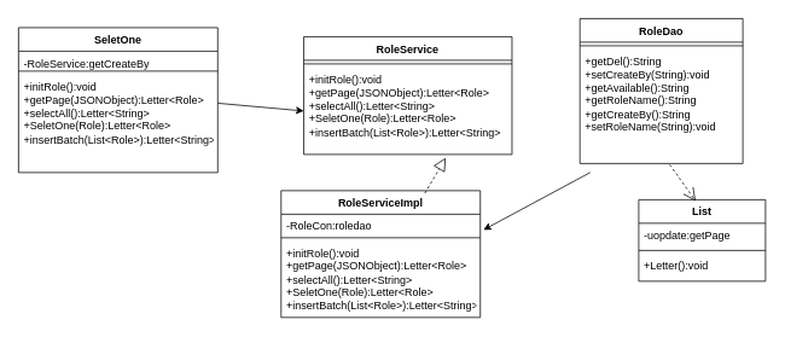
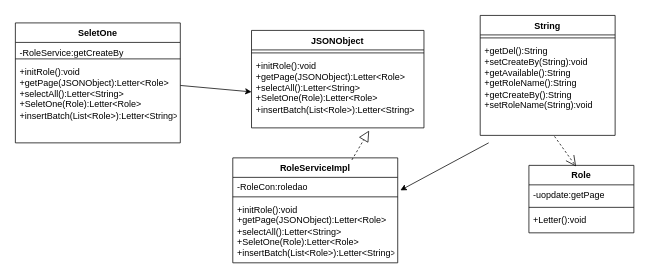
- <mxCell id="13" value="RoleDao" style="swimlane;fontStyle=1;align=center;verticalAlign=top;childLayout=stackLayout;horizontal=1;startSize=26;horizontalStack=0;resizeParent=1;resizeParentMax=0;resizeLast=0;collapsible=1;marginBottom=0;whiteSpace=wrap;html=1;" parent="1" vertex="1"><mxGeometry x="640" y="20" width="180" height="160" as="geometry" /></mxCell>
+ <mxCell id="13" value="String" style="swimlane;fontStyle=1;align=center;verticalAlign=top;childLayout=stackLayout;horizontal=1;startSize=26;horizontalStack=0;resizeParent=1;resizeParentMax=0;resizeLast=0;collapsible=1;marginBottom=0;whiteSpace=wrap;html=1;" parent="1" vertex="1"><mxGeometry x="640" y="20" width="180" height="160" as="geometry" /></mxCell>
- <mxCell id="2" value="RoleService" style="swimlane;fontStyle=1;align=center;verticalAlign=top;childLayout=stackLayout;horizontal=1;startSize=26;horizontalStack=0;resizeParent=1;resizeParentMax=0;resizeLast=0;collapsible=1;marginBottom=0;whiteSpace=wrap;html=1;" parent="1" vertex="1"><mxGeometry x="335" y="40" width="230" height="130" as="geometry" /></mxCell>
+ <mxCell id="2" value="JSONObject" style="swimlane;fontStyle=1;align=center;verticalAlign=top;childLayout=stackLayout;horizontal=1;startSize=26;horizontalStack=0;resizeParent=1;resizeParentMax=0;resizeLast=0;collapsible=1;marginBottom=0;whiteSpace=wrap;html=1;" parent="1" vertex="1"><mxGeometry x="335" y="40" width="230" height="130" as="geometry" /></mxCell>
- <mxCell id="16" value="List" style="swimlane;fontStyle=1;align=center;verticalAlign=top;childLayout=stackLayout;horizontal=1;startSize=26;horizontalStack=0;resizeParent=1;resizeParentMax=0;resizeLast=0;collapsible=1;marginBottom=0;whiteSpace=wrap;html=1;" parent="1" vertex="1"><mxGeometry x="705" y="220" width="140" height="90" as="geometry" /></mxCell>
+ <mxCell id="16" value="Role" style="swimlane;fontStyle=1;align=center;verticalAlign=top;childLayout=stackLayout;horizontal=1;startSize=26;horizontalStack=0;resizeParent=1;resizeParentMax=0;resizeLast=0;collapsible=1;marginBottom=0;whiteSpace=wrap;html=1;" parent="1" vertex="1"><mxGeometry x="705" y="220" width="140" height="90" as="geometry" /></mxCell>
